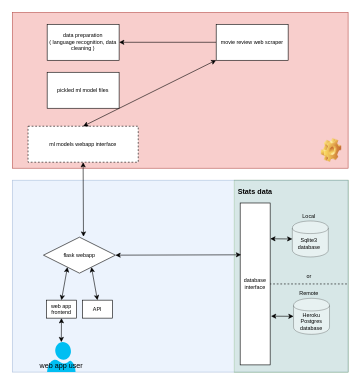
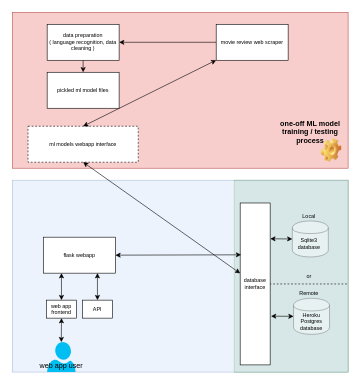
+ <mxCell id="15" value="" style="endArrow=classic;html=1;fontSize=9;align=center;entryX=0.5;entryY=0;entryDx=0;entryDy=0;exitX=0.5;exitY=1;exitDx=0;exitDy=0;" parent="1" source="9" target="5" edge="1"><mxGeometry width="50" height="50" relative="1" as="geometry"><mxPoint x="107.25" y="80" as="sourcePoint" /><mxPoint x="157.25" y="30" as="targetPoint" /></mxGeometry></mxCell>
+ <mxCell id="30" value="one-off ML model training / testing process" style="text;html=1;strokeColor=none;fillColor=none;align=center;verticalAlign=middle;whiteSpace=wrap;rounded=0;fontStyle=1" parent="1" vertex="1"><mxGeometry x="457" y="210" width="120" height="20" as="geometry" /></mxCell>
- <mxCell id="34" value="Stats data" style="text;html=1;strokeColor=none;fillColor=none;align=center;verticalAlign=middle;whiteSpace=wrap;rounded=0;fontSize=12;fontStyle=1" parent="1" vertex="1"><mxGeometry x="390" y="310" width="70" height="20" as="geometry" /></mxCell>
- <mxCell id="13" value="" style="endArrow=classic;startArrow=classic;html=1;fontSize=9;align=center;entryX=0.556;entryY=-0.014;entryDx=0;entryDy=0;exitX=0.5;exitY=1;exitDx=0;exitDy=0;entryPerimeter=0;" parent="1" source="6" target="7" edge="1"><mxGeometry width="50" height="50" relative="1" as="geometry"><mxPoint x="-10" y="370" as="sourcePoint" /><mxPoint x="40" y="320" as="targetPoint" /></mxGeometry></mxCell>
+ <mxCell id="13" value="" style="endArrow=classic;startArrow=classic;html=1;fontSize=9;align=center;exitX=0.5;exitY=1;exitDx=0;exitDy=0;" parent="1" source="6" target="8" edge="1"><mxGeometry width="50" height="50" relative="1" as="geometry"><mxPoint x="-10" y="370" as="sourcePoint" /><mxPoint x="40" y="320" as="targetPoint" /></mxGeometry></mxCell>
- <mxCell id="7" value="flask webapp" style="rhombus;whiteSpace=wrap;html=1;fontSize=9;align=center;" parent="1" vertex="1"><mxGeometry x="72" y="395" width="120" height="60" as="geometry" /></mxCell>
+ <mxCell id="7" value="flask webapp" style="rounded=0;whiteSpace=wrap;html=1;fontSize=9;align=center;" parent="1" vertex="1"><mxGeometry x="72" y="395" width="120" height="60" as="geometry" /></mxCell>
